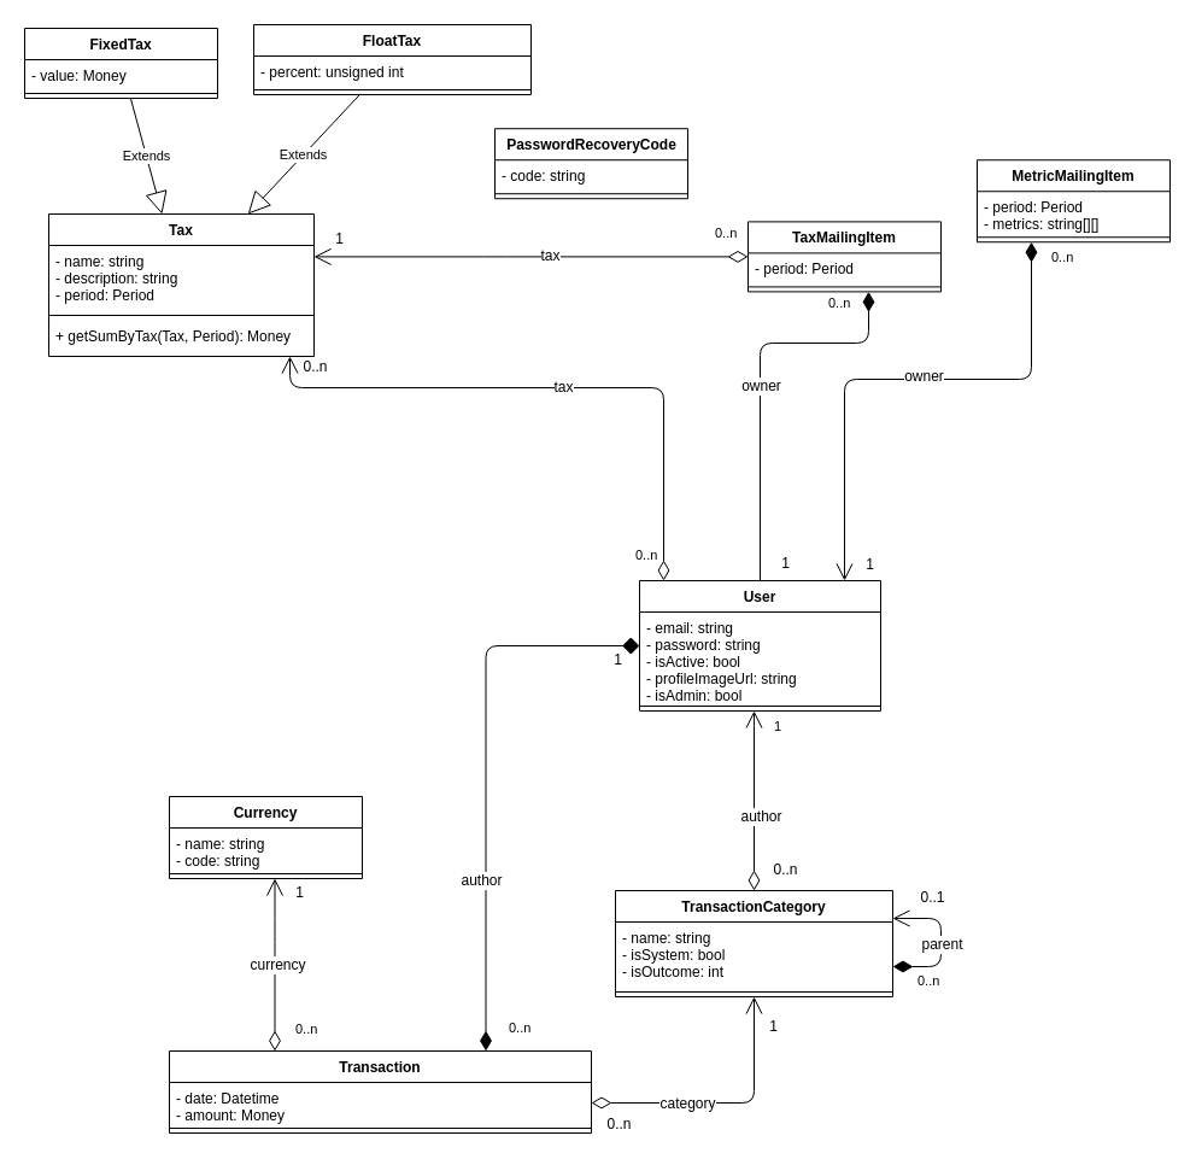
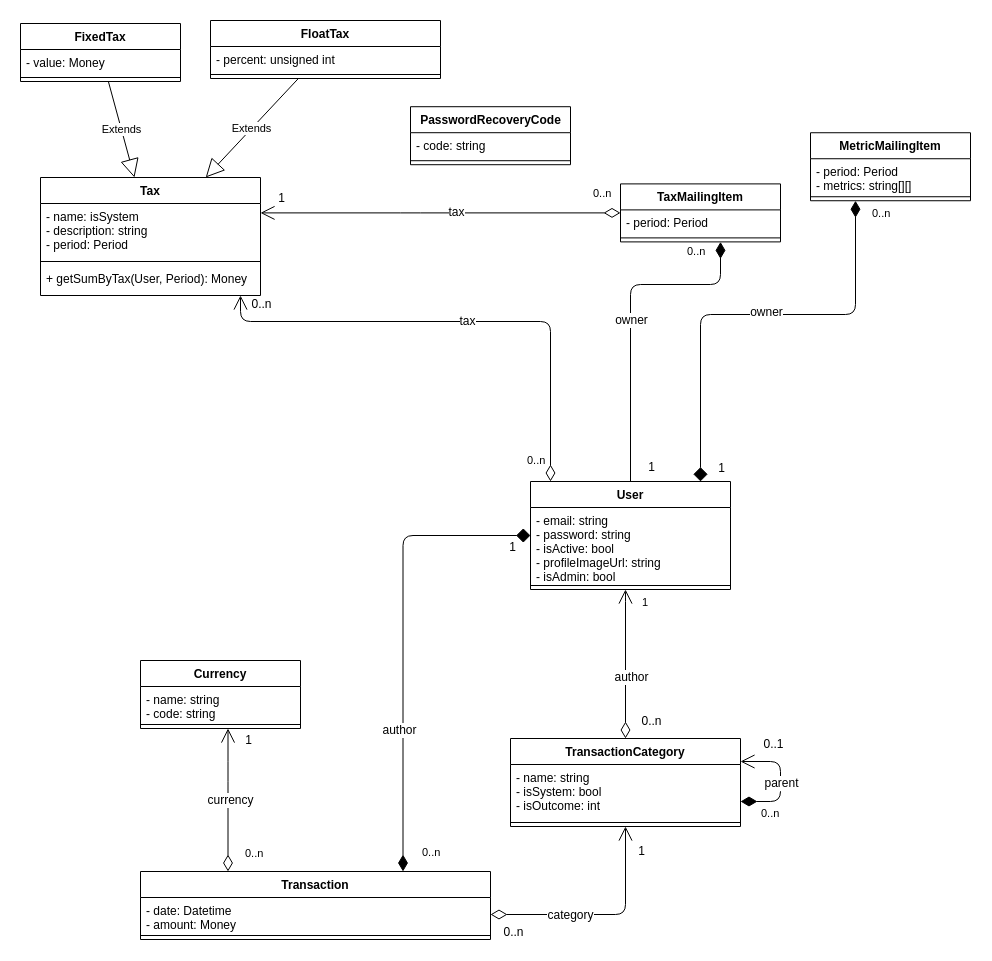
- <mxCell id="6" value="- name: string&#10;- description: string&#10;- period: Period" style="text;strokeColor=none;fillColor=none;align=left;verticalAlign=top;spacingLeft=4;spacingRight=4;overflow=hidden;rotatable=0;points=[[0,0.5],[1,0.5]];portConstraint=eastwest;" parent="5" vertex="1"><mxGeometry y="26" width="220" height="54" as="geometry" /></mxCell>
+ <mxCell id="6" value="- name: isSystem&#10;- description: string&#10;- period: Period" style="text;strokeColor=none;fillColor=none;align=left;verticalAlign=top;spacingLeft=4;spacingRight=4;overflow=hidden;rotatable=0;points=[[0,0.5],[1,0.5]];portConstraint=eastwest;" parent="5" vertex="1"><mxGeometry y="26" width="220" height="54" as="geometry" /></mxCell>
- <mxCell id="8" value="+ getSumByTax(Tax, Period): Money" style="text;strokeColor=none;fillColor=none;align=left;verticalAlign=top;spacingLeft=4;spacingRight=4;overflow=hidden;rotatable=0;points=[[0,0.5],[1,0.5]];portConstraint=eastwest;" parent="5" vertex="1"><mxGeometry y="88" width="220" height="30" as="geometry" /></mxCell>
+ <mxCell id="8" value="+ getSumByTax(User, Period): Money" style="text;strokeColor=none;fillColor=none;align=left;verticalAlign=top;spacingLeft=4;spacingRight=4;overflow=hidden;rotatable=0;points=[[0,0.5],[1,0.5]];portConstraint=eastwest;" parent="5" vertex="1"><mxGeometry y="88" width="220" height="30" as="geometry" /></mxCell>
- <mxCell id="54" value="0..n" style="endArrow=open;html=1;endSize=12;startArrow=diamondThin;startSize=14;startFill=1;edgeStyle=orthogonalEdgeStyle;align=left;verticalAlign=bottom;" parent="1" source="45" target="12" edge="1"><mxGeometry x="-0.899" y="15" relative="1" as="geometry"><mxPoint x="854.088" y="245.4" as="sourcePoint" /><mxPoint x="764.676" y="426.353" as="targetPoint" /><mxPoint as="offset" /><Array as="points"><mxPoint x="855" y="314" /><mxPoint x="700" y="314" /></Array></mxGeometry></mxCell>
+ <mxCell id="54" value="0..n" style="endArrow=diamond;html=1;endSize=12;startArrow=diamondThin;startSize=14;startFill=1;edgeStyle=orthogonalEdgeStyle;align=left;verticalAlign=bottom;" parent="1" source="45" target="12" edge="1"><mxGeometry x="-0.899" y="15" relative="1" as="geometry"><mxPoint x="854.088" y="245.4" as="sourcePoint" /><mxPoint x="764.676" y="426.353" as="targetPoint" /><mxPoint as="offset" /><Array as="points"><mxPoint x="855" y="314" /><mxPoint x="700" y="314" /></Array></mxGeometry></mxCell>
